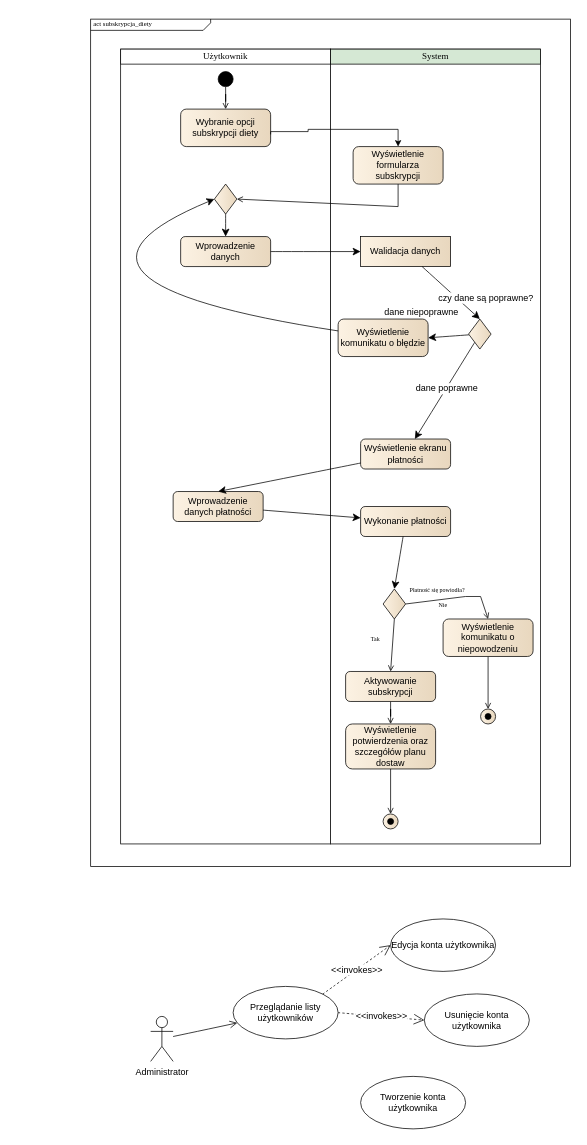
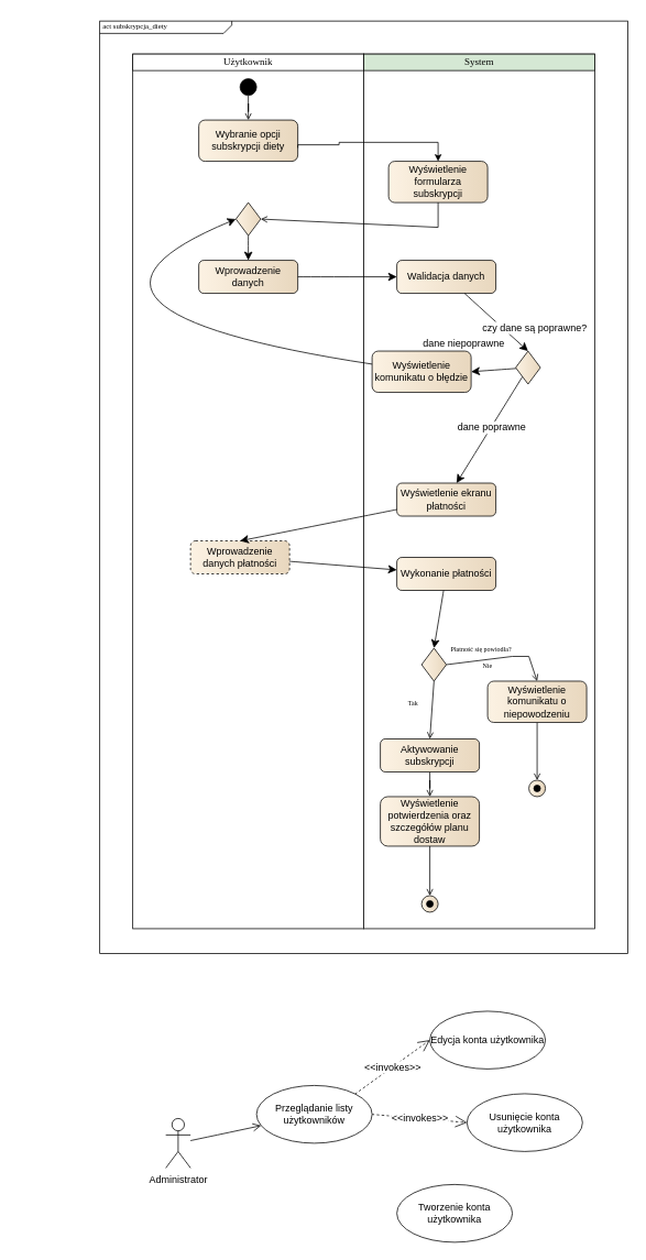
- <mxCell id="45" value="Walidacja danych" style="whiteSpace=wrap;html=1;fillColor=#FCF2E3;gradientColor=#E8D7BE;gradientDirection=east;movable=1;resizable=1;rotatable=1;deletable=1;editable=1;locked=0;connectable=1;rounded=0;" vertex="1" parent="44"><mxGeometry width="120" height="40" as="geometry" /></mxCell>
+ <mxCell id="45" value="Walidacja danych" style="whiteSpace=wrap;html=1;fillColor=#FCF2E3;rounded=1;gradientColor=#E8D7BE;gradientDirection=east;movable=1;resizable=1;rotatable=1;deletable=1;editable=1;locked=0;connectable=1;" vertex="1" parent="44"><mxGeometry width="120" height="40" as="geometry" /></mxCell>
- <mxCell id="52" value="Wprowadzenie danych płatności" style="whiteSpace=wrap;html=1;fillColor=#FCF2E3;rounded=1;gradientColor=#E8D7BE;gradientDirection=east;movable=1;resizable=1;rotatable=1;deletable=1;editable=1;locked=0;connectable=1;" vertex="1" parent="51"><mxGeometry width="120" height="40" as="geometry" /></mxCell>
+ <mxCell id="52" value="Wprowadzenie danych płatności" style="whiteSpace=wrap;html=1;fillColor=#FCF2E3;rounded=1;gradientColor=#E8D7BE;gradientDirection=east;movable=1;resizable=1;rotatable=1;deletable=1;editable=1;locked=0;connectable=1;dashed=1;" vertex="1" parent="51"><mxGeometry width="120" height="40" as="geometry" /></mxCell>
